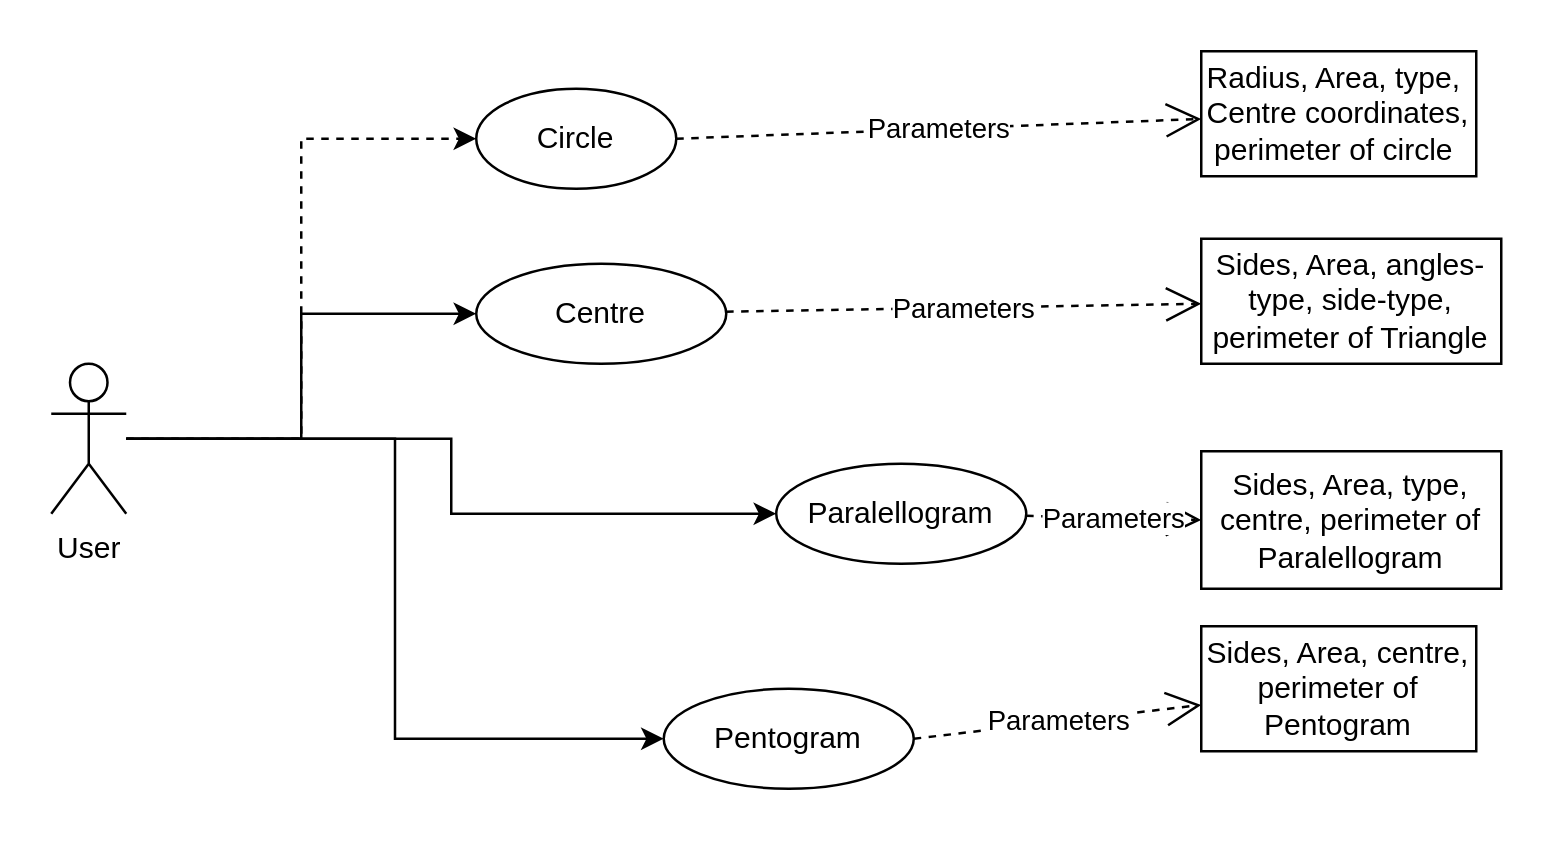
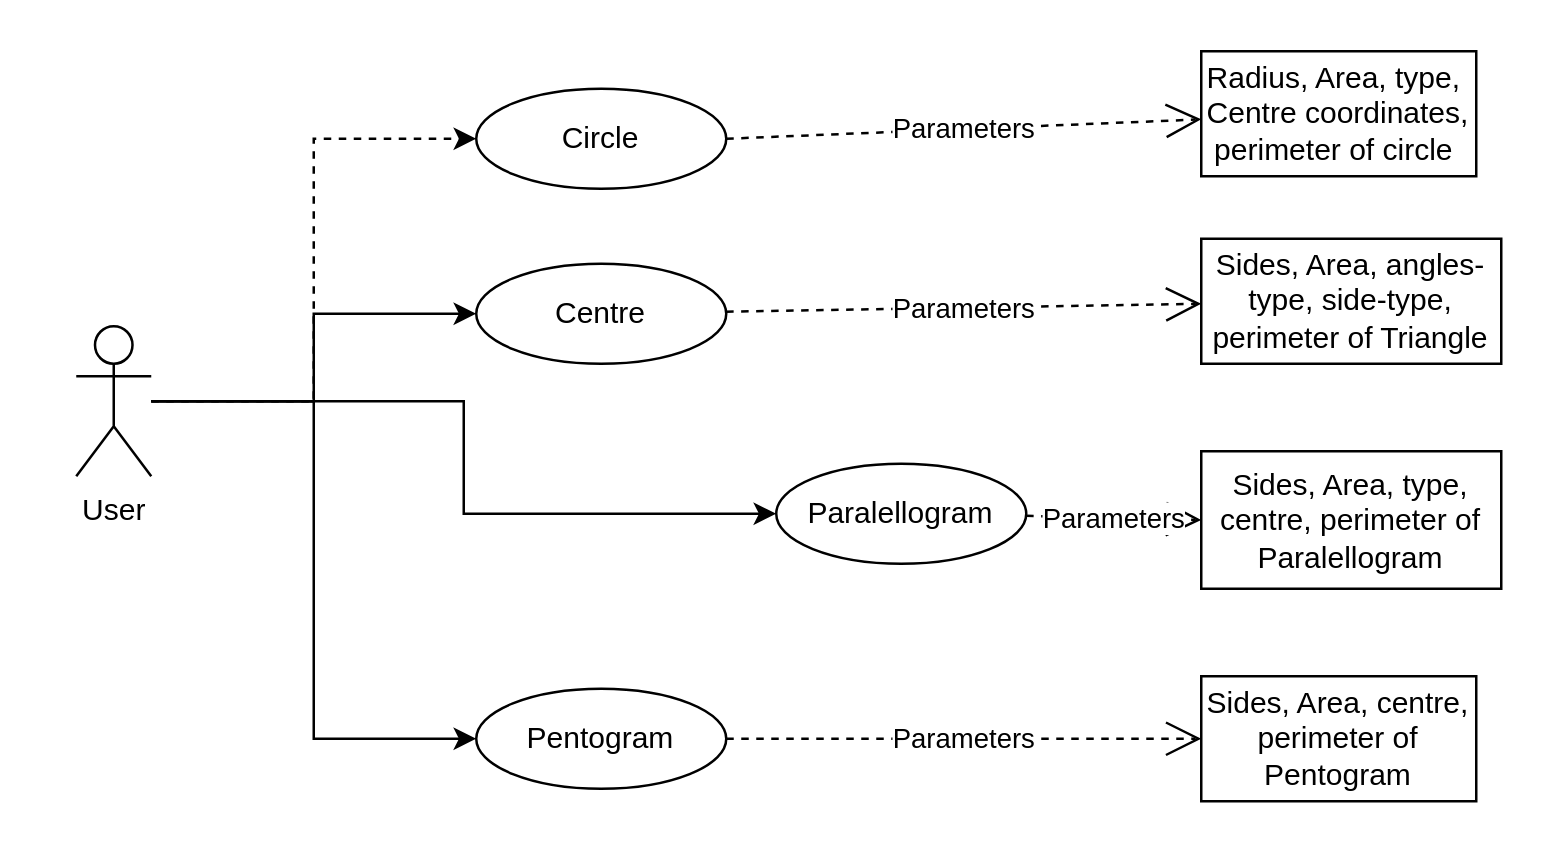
- <mxCell id="7" value="Circle" style="ellipse;whiteSpace=wrap;html=1;align=center;" vertex="1" parent="1"><mxGeometry x="190" y="35" width="80" height="40" as="geometry" /></mxCell>
+ <mxCell id="7" value="Circle" style="ellipse;whiteSpace=wrap;html=1;align=center;" vertex="1" parent="1"><mxGeometry x="190" y="35" width="100" height="40" as="geometry" /></mxCell>
- <mxCell id="6" value="User" style="shape=umlActor;verticalLabelPosition=bottom;verticalAlign=top;html=1;outlineConnect=0;" vertex="1" parent="1"><mxGeometry x="20" y="145" width="30" height="60" as="geometry" /></mxCell>
+ <mxCell id="6" value="User" style="shape=umlActor;verticalLabelPosition=bottom;verticalAlign=top;html=1;outlineConnect=0;" vertex="1" parent="1"><mxGeometry x="30" y="130" width="30" height="60" as="geometry" /></mxCell>
- <mxCell id="15" value="Sides, Area, centre, perimeter of Pentogram" style="html=1;whiteSpace=wrap;" vertex="1" parent="1"><mxGeometry x="480" y="250" width="110" height="50" as="geometry" /></mxCell>
+ <mxCell id="15" value="Sides, Area, centre, perimeter of Pentogram" style="html=1;whiteSpace=wrap;" vertex="1" parent="1"><mxGeometry x="480" y="270" width="110" height="50" as="geometry" /></mxCell>
- <mxCell id="10" value="Pentogram" style="ellipse;whiteSpace=wrap;html=1;align=center;" vertex="1" parent="1"><mxGeometry x="265" y="275" width="100" height="40" as="geometry" /></mxCell>
+ <mxCell id="10" value="Pentogram" style="ellipse;whiteSpace=wrap;html=1;align=center;" vertex="1" parent="1"><mxGeometry x="190" y="275" width="100" height="40" as="geometry" /></mxCell>
